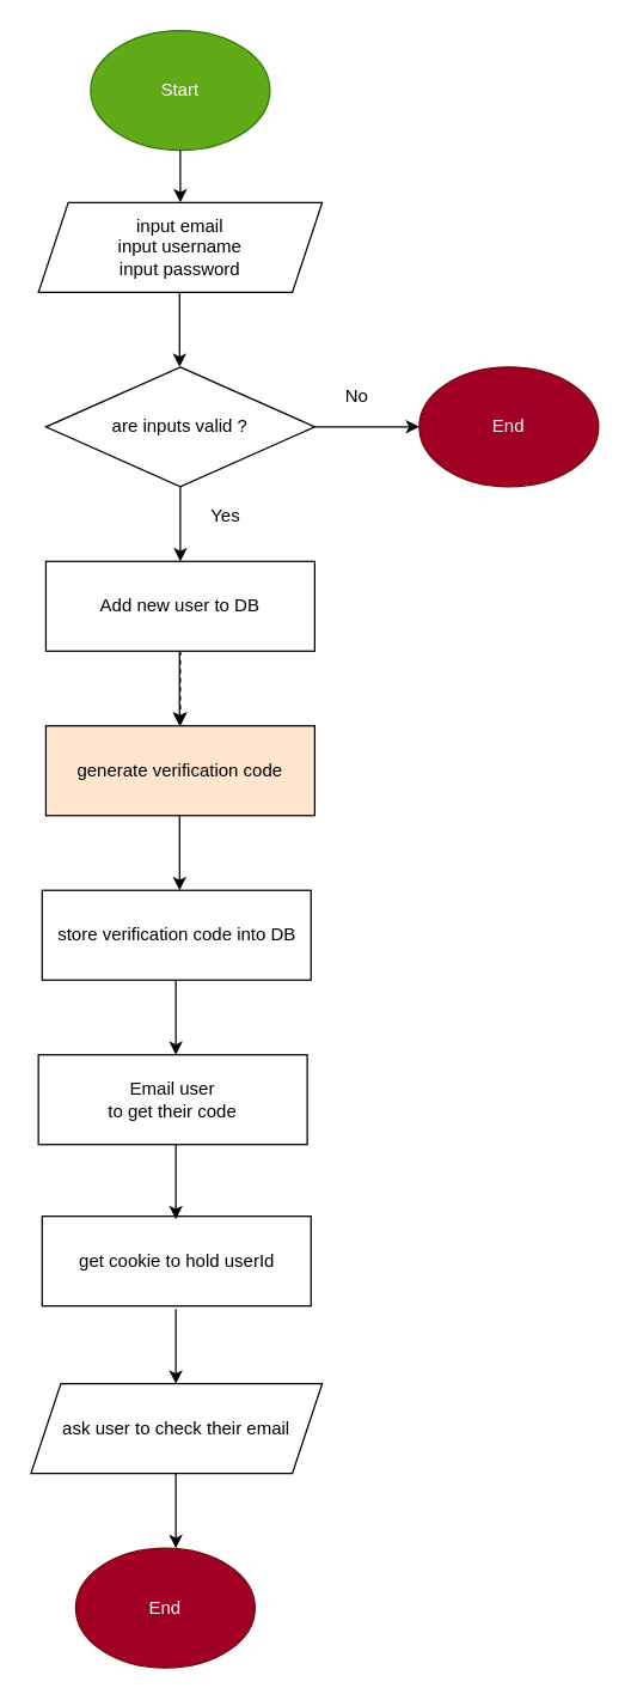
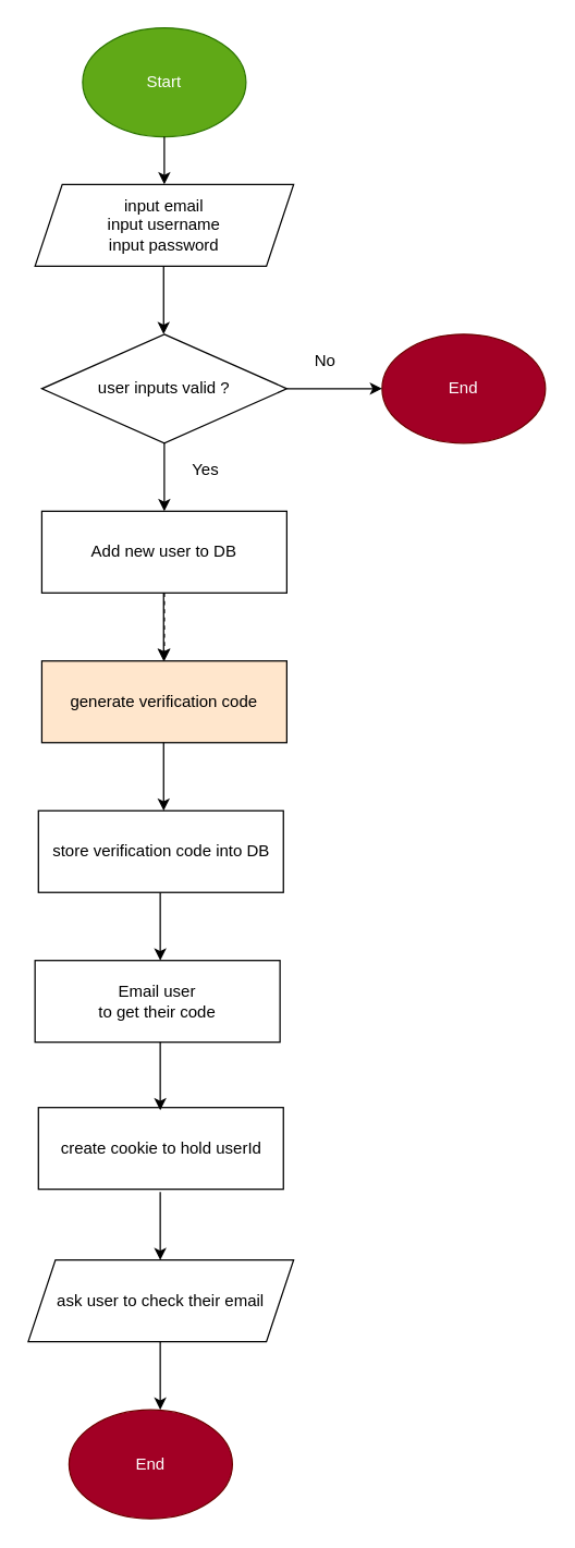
- <mxCell id="4" value="are inputs valid ?" style="rhombus;whiteSpace=wrap;html=1;" parent="1" vertex="1"><mxGeometry x="30" y="245" width="180" height="80" as="geometry" /></mxCell>
+ <mxCell id="4" value="user inputs valid ?" style="rhombus;whiteSpace=wrap;html=1;" parent="1" vertex="1"><mxGeometry x="30" y="245" width="180" height="80" as="geometry" /></mxCell>
- <mxCell id="22" value="get cookie to hold userId" style="rounded=0;whiteSpace=wrap;html=1;" parent="1" vertex="1"><mxGeometry x="27.5" y="813" width="180" height="60" as="geometry" /></mxCell>
+ <mxCell id="22" value="create cookie to hold userId" style="rounded=0;whiteSpace=wrap;html=1;" parent="1" vertex="1"><mxGeometry x="27.5" y="813" width="180" height="60" as="geometry" /></mxCell>
